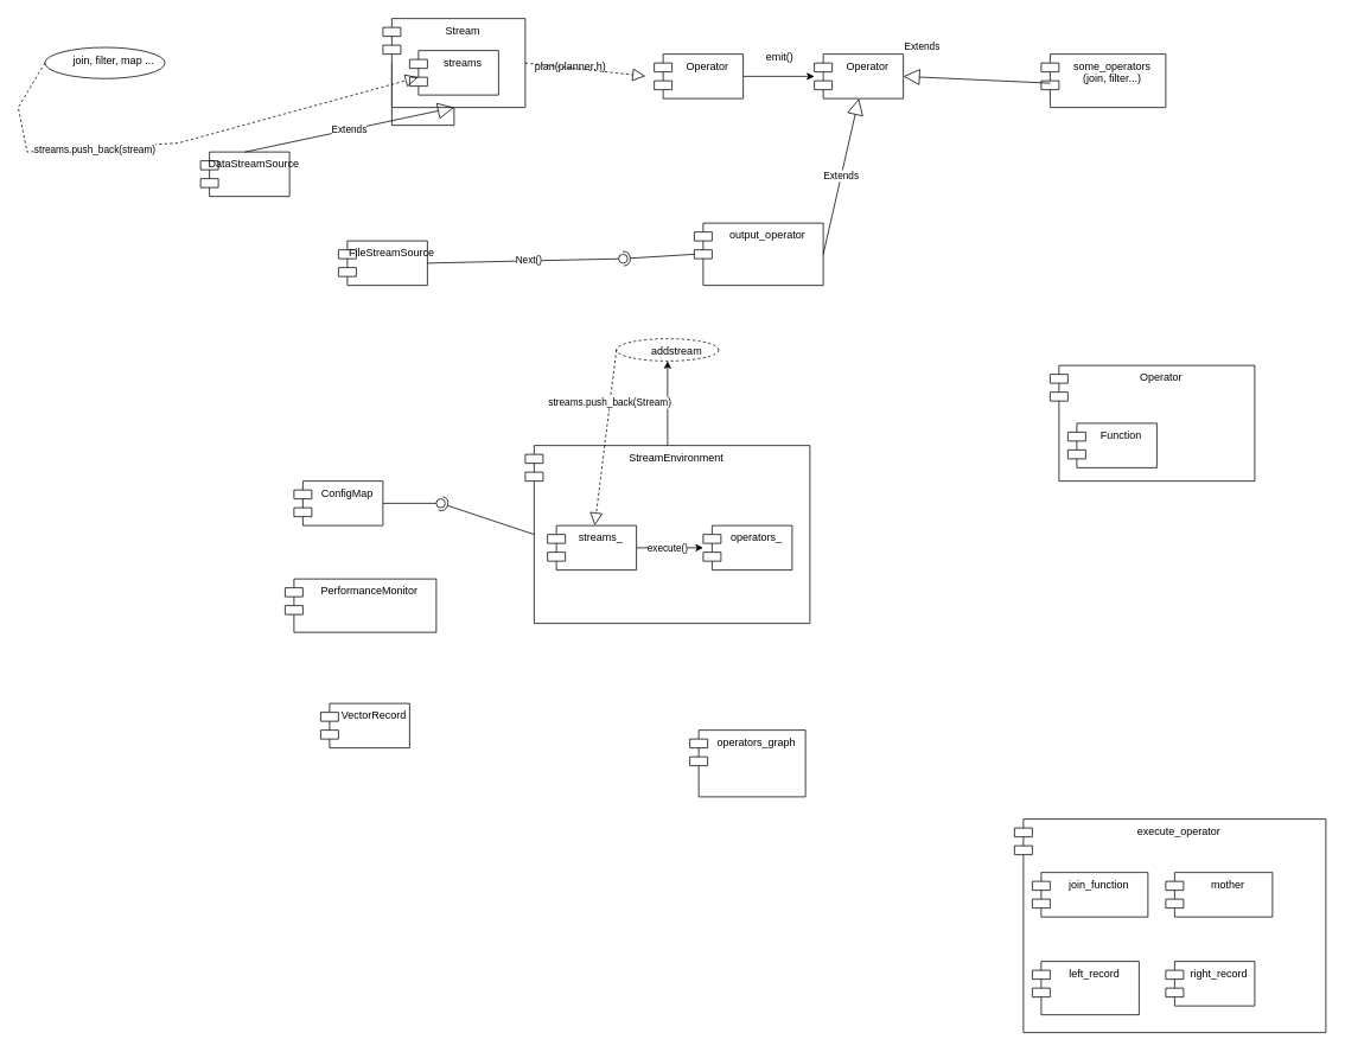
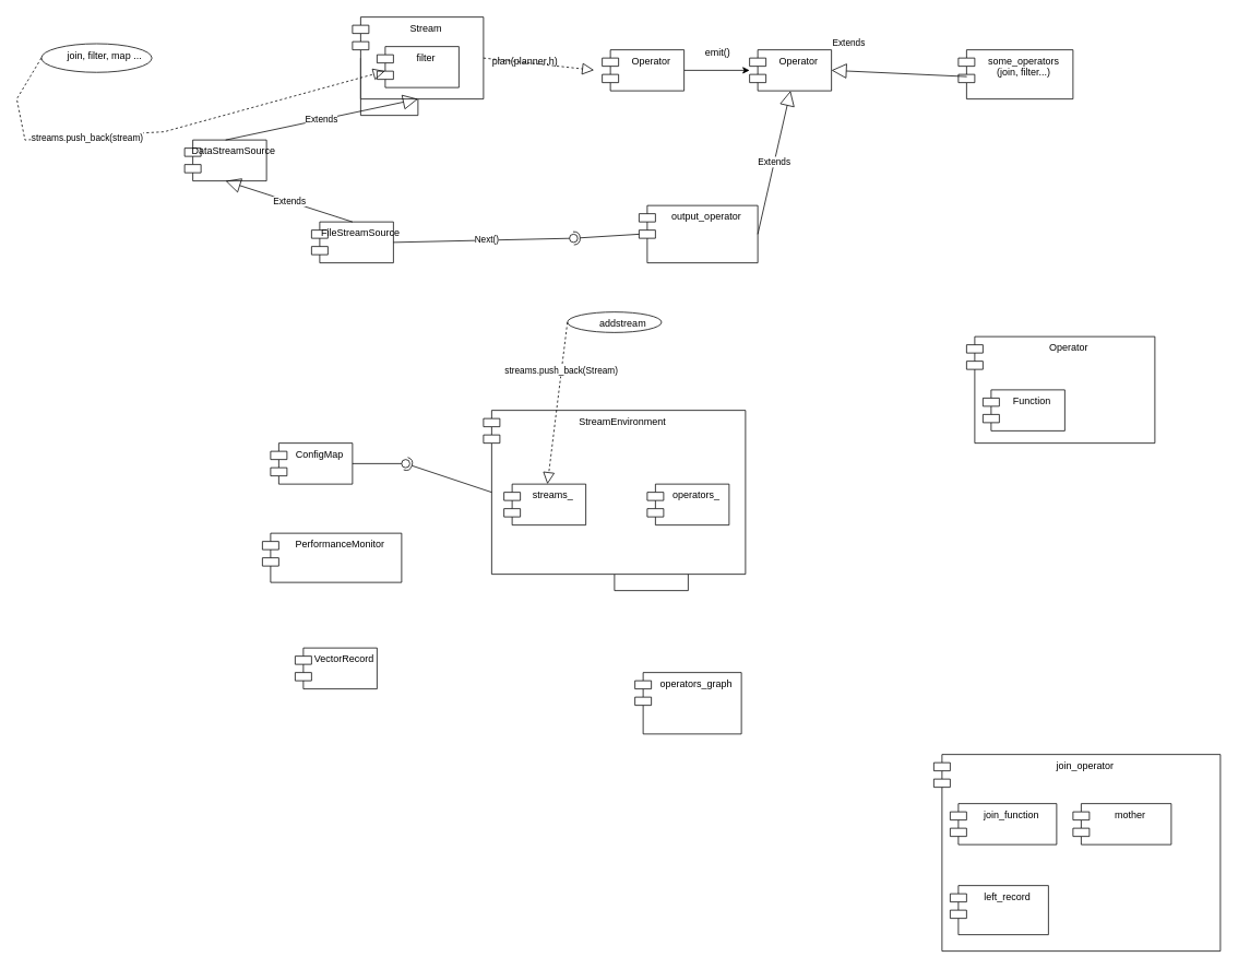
- <mxCell id="49" value="streams" style="shape=module;align=left;spacingLeft=20;align=center;verticalAlign=top;whiteSpace=wrap;html=1;" vertex="1" parent="1"><mxGeometry x="460" y="56" width="100" height="50" as="geometry" /></mxCell>
+ <mxCell id="49" value="filter" style="shape=module;align=left;spacingLeft=20;align=center;verticalAlign=top;whiteSpace=wrap;html=1;" vertex="1" parent="1"><mxGeometry x="460" y="56" width="100" height="50" as="geometry" /></mxCell>
+ <mxCell id="7" value="Extends" style="endArrow=block;endSize=16;endFill=0;html=1;rounded=0;exitX=0.5;exitY=0;exitDx=0;exitDy=0;entryX=0.5;entryY=1;entryDx=0;entryDy=0;" edge="1" parent="1" source="5" target="4"><mxGeometry width="160" relative="1" as="geometry"><mxPoint x="565" y="180" as="sourcePoint" /><mxPoint x="725" y="180" as="targetPoint" /></mxGeometry></mxCell>
- <mxCell id="22" value="addstream" style="ellipse;whiteSpace=wrap;html=1;verticalAlign=top;spacingLeft=20;dashed=1;" vertex="1" parent="1"><mxGeometry x="692.5" y="380" width="115" height="25" as="geometry" /></mxCell>
+ <mxCell id="22" value="addstream" style="ellipse;whiteSpace=wrap;html=1;verticalAlign=top;spacingLeft=20;" vertex="1" parent="1"><mxGeometry x="692.5" y="380" width="115" height="25" as="geometry" /></mxCell>
- <mxCell id="16" value="" style="edgeStyle=orthogonalEdgeStyle;rounded=0;orthogonalLoop=1;jettySize=auto;html=1;" edge="1" parent="1" source="17" target="22"><mxGeometry relative="1" as="geometry" /></mxCell>
+ <mxCell id="16" value="" style="edgeStyle=orthogonalEdgeStyle;rounded=0;orthogonalLoop=1;jettySize=auto;html=1;" edge="1" parent="1" source="17" target="21"><mxGeometry relative="1" as="geometry" /></mxCell>
- <mxCell id="18" value="" style="edgeStyle=orthogonalEdgeStyle;rounded=0;orthogonalLoop=1;jettySize=auto;html=1;" edge="1" parent="1" source="20" target="21"><mxGeometry relative="1" as="geometry" /></mxCell>
- <mxCell id="19" value="execute()" style="edgeLabel;html=1;align=center;verticalAlign=middle;resizable=0;points=[];" vertex="1" connectable="0" parent="18"><mxGeometry x="-0.099" relative="1" as="geometry"><mxPoint as="offset" /></mxGeometry></mxCell>
- <mxCell id="41" value="execute_operator&lt;div&gt;&lt;br&gt;&lt;/div&gt;" style="shape=module;align=left;spacingLeft=20;align=center;verticalAlign=top;whiteSpace=wrap;html=1;" vertex="1" parent="1"><mxGeometry x="1140" y="920" width="350" height="240" as="geometry" /></mxCell>
+ <mxCell id="41" value="join_operator&lt;div&gt;&lt;br&gt;&lt;/div&gt;" style="shape=module;align=left;spacingLeft=20;align=center;verticalAlign=top;whiteSpace=wrap;html=1;" vertex="1" parent="1"><mxGeometry x="1140" y="920" width="350" height="240" as="geometry" /></mxCell>
- <mxCell id="45" value="right_record" style="shape=module;align=left;spacingLeft=20;align=center;verticalAlign=top;whiteSpace=wrap;html=1;" vertex="1" parent="1"><mxGeometry x="1310" y="1080" width="100" height="50" as="geometry" /></mxCell>
